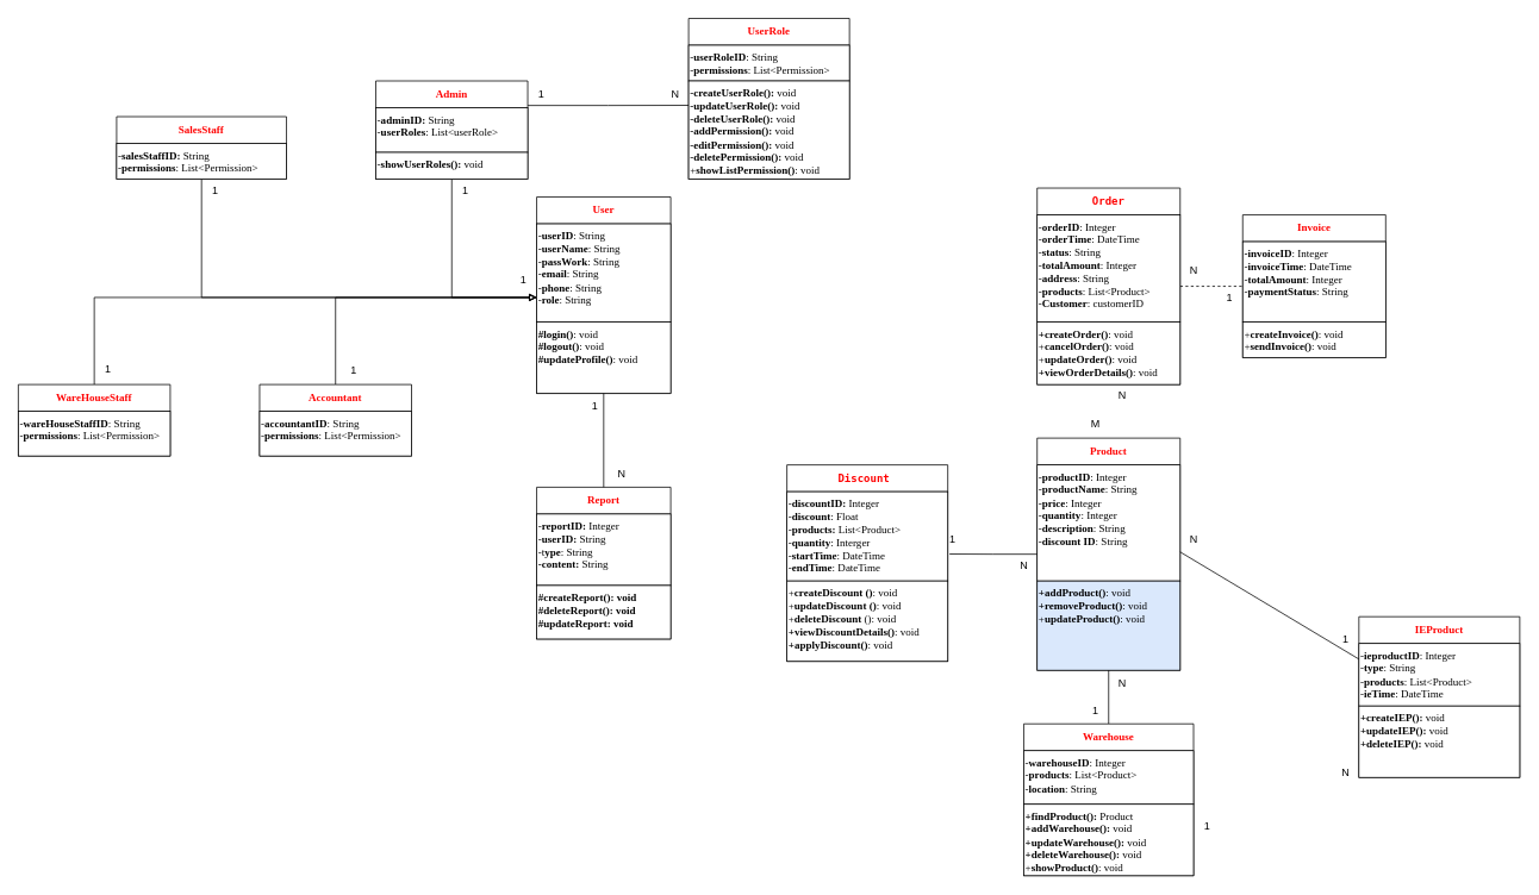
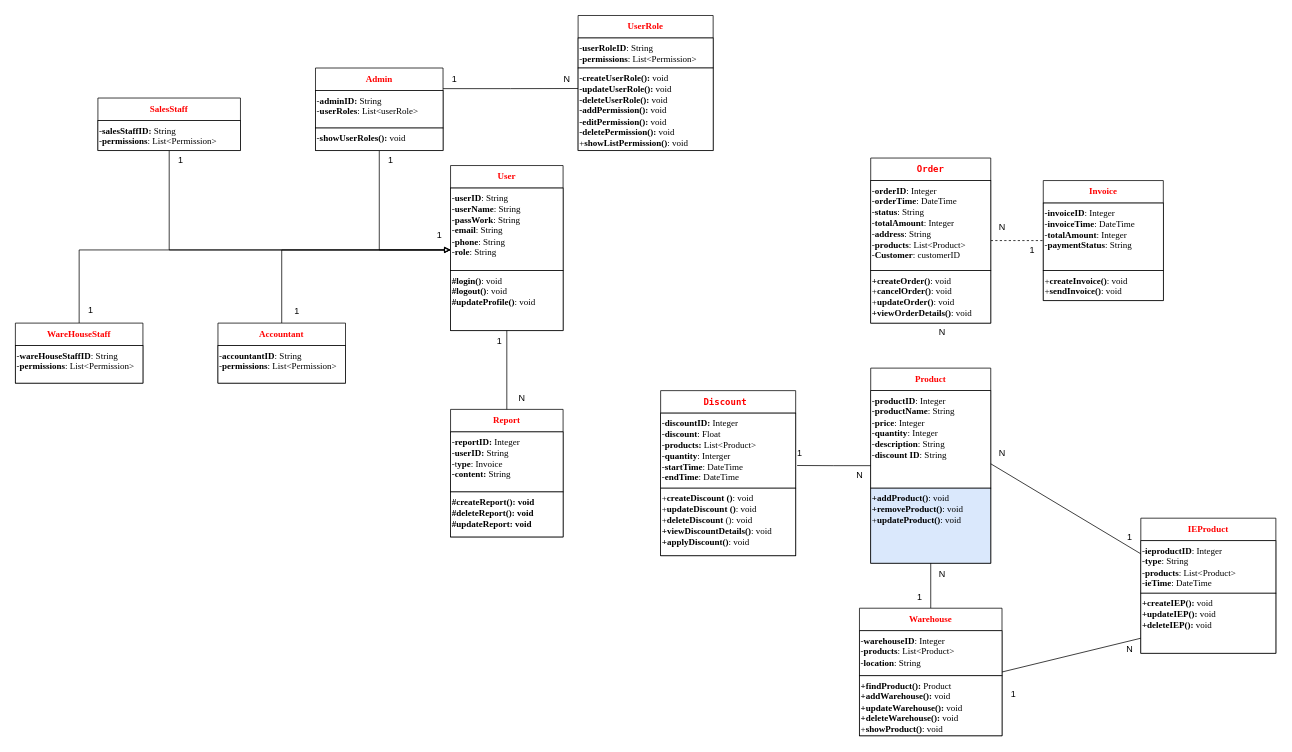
- <mxCell id="51" value="M" style="text;html=1;align=center;verticalAlign=middle;resizable=0;points=[];autosize=1;strokeColor=none;fillColor=none;fontFamily=Helvetica;fontSize=12;fontColor=default;fontStyle=0;" vertex="1" parent="1"><mxGeometry x="1210" y="460" width="30" height="30" as="geometry" /></mxCell>
- <mxCell id="61" value="-&lt;b&gt;reportID:&lt;/b&gt;&amp;nbsp;Integer&lt;div&gt;&lt;span style=&quot;background-color: initial;&quot;&gt;-&lt;b&gt;userID: &lt;/b&gt;String&lt;/span&gt;&lt;/div&gt;&lt;div&gt;&lt;span style=&quot;background-color: initial;&quot;&gt;-t&lt;b&gt;ype&lt;/b&gt;: String&lt;/span&gt;&lt;/div&gt;&lt;div&gt;&lt;span style=&quot;background-color: initial;&quot;&gt;&lt;b&gt;-content: &lt;/b&gt;String&lt;/span&gt;&lt;/div&gt;&lt;div&gt;&lt;span style=&quot;background-color: initial;&quot;&gt;&lt;b&gt;&lt;br&gt;&lt;/b&gt;&lt;/span&gt;&lt;/div&gt;" style="rounded=0;whiteSpace=wrap;html=1;align=left;verticalAlign=top;fontFamily=Times New Roman;" vertex="1" parent="60"><mxGeometry y="30" width="150" height="80" as="geometry" /></mxCell>
+ <mxCell id="61" value="-&lt;b&gt;reportID:&lt;/b&gt;&amp;nbsp;Integer&lt;div&gt;&lt;span style=&quot;background-color: initial;&quot;&gt;-&lt;b&gt;userID: &lt;/b&gt;String&lt;/span&gt;&lt;/div&gt;&lt;div&gt;&lt;span style=&quot;background-color: initial;&quot;&gt;-t&lt;b&gt;ype&lt;/b&gt;: Invoice&lt;/span&gt;&lt;/div&gt;&lt;div&gt;&lt;span style=&quot;background-color: initial;&quot;&gt;&lt;b&gt;-content: &lt;/b&gt;String&lt;/span&gt;&lt;/div&gt;&lt;div&gt;&lt;span style=&quot;background-color: initial;&quot;&gt;&lt;b&gt;&lt;br&gt;&lt;/b&gt;&lt;/span&gt;&lt;/div&gt;" style="rounded=0;whiteSpace=wrap;html=1;align=left;verticalAlign=top;fontFamily=Times New Roman;" vertex="1" parent="60"><mxGeometry y="30" width="150" height="80" as="geometry" /></mxCell>
+ <mxCell id="66" style="rounded=0;orthogonalLoop=1;jettySize=auto;html=1;exitX=0;exitY=0.75;exitDx=0;exitDy=0;entryX=1;entryY=0.5;entryDx=0;entryDy=0;endArrow=none;endFill=0;" edge="1" parent="1" source="24" target="16"><mxGeometry relative="1" as="geometry" /></mxCell>
